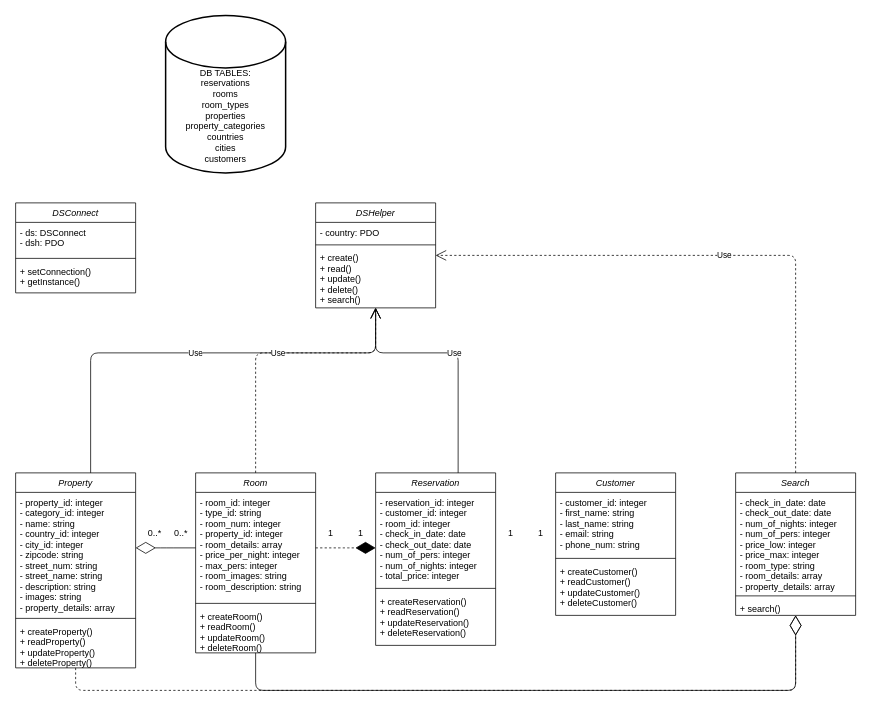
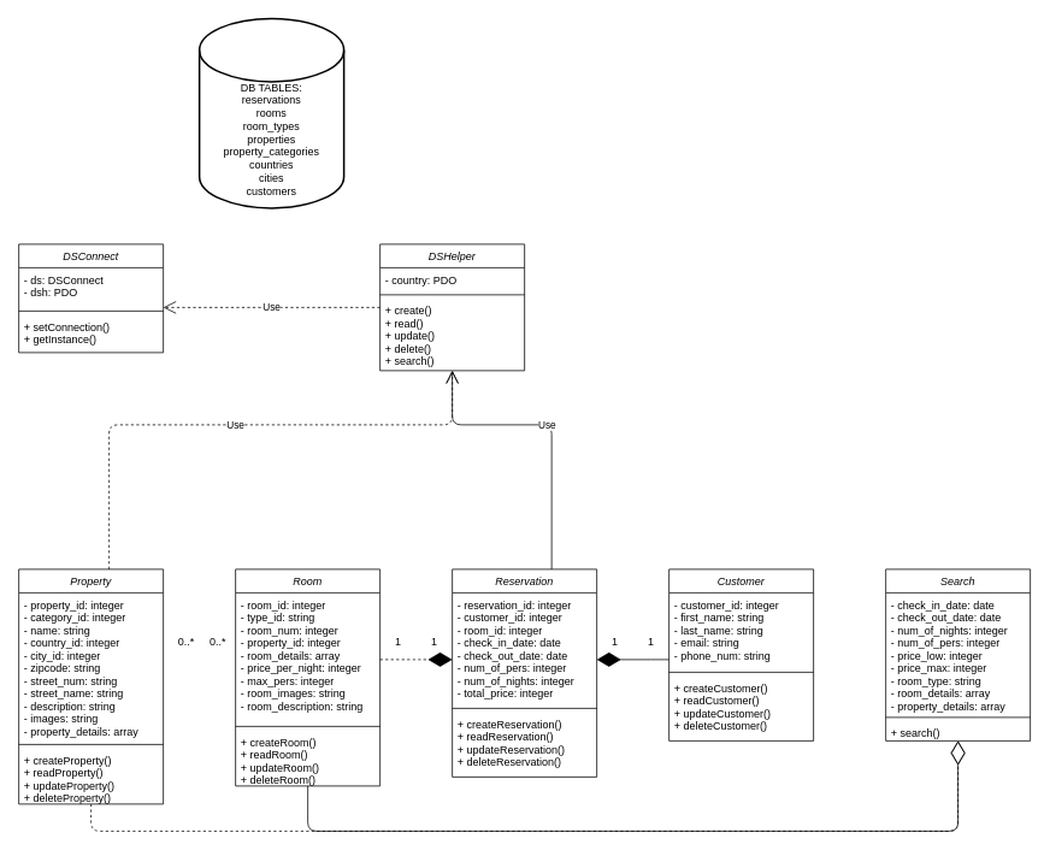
+ <mxCell id="40" value="Use" style="endArrow=open;endSize=12;dashed=1;html=1;fontColor=#000000;strokeColor=#000000;edgeStyle=orthogonalEdgeStyle;" edge="1" parent="1" source="2" target="6"><mxGeometry width="160" relative="1" as="geometry"><mxPoint x="710.593" y="619.88" as="sourcePoint" /><mxPoint x="230.24" y="329.998" as="targetPoint" /><Array as="points"><mxPoint x="300" y="340" /><mxPoint x="300" y="340" /></Array></mxGeometry></mxCell>
- <mxCell id="35" value="Use" style="endArrow=open;endSize=12;dashed=1;html=1;fontColor=#000000;strokeColor=#000000;edgeStyle=orthogonalEdgeStyle;" edge="1" parent="1" source="31" target="2"><mxGeometry width="160" relative="1" as="geometry"><mxPoint x="820.588" y="640" as="sourcePoint" /><mxPoint x="510" y="420" as="targetPoint" /><Array as="points"><mxPoint x="1060" y="340" /></Array></mxGeometry></mxCell>
- <mxCell id="15" value="Use" style="endArrow=open;endSize=12;dashed=0;html=1;fontColor=#000000;strokeColor=#000000;edgeStyle=orthogonalEdgeStyle;" edge="1" parent="1" source="11" target="2"><mxGeometry width="160" relative="1" as="geometry"><mxPoint x="980" y="630" as="sourcePoint" /><mxPoint x="430" y="490" as="targetPoint" /><Array as="points"><mxPoint x="120" y="470" /></Array></mxGeometry></mxCell>
+ <mxCell id="15" value="Use" style="endArrow=open;endSize=12;dashed=1;html=1;fontColor=#000000;strokeColor=#000000;edgeStyle=orthogonalEdgeStyle;" edge="1" parent="1" source="11" target="2"><mxGeometry width="160" relative="1" as="geometry"><mxPoint x="980" y="630" as="sourcePoint" /><mxPoint x="430" y="490" as="targetPoint" /><Array as="points"><mxPoint x="120" y="470" /></Array></mxGeometry></mxCell>
- <mxCell id="20" value="Use" style="endArrow=open;endSize=12;dashed=1;html=1;fontColor=#000000;strokeColor=#000000;edgeStyle=orthogonalEdgeStyle;" edge="1" parent="1" source="21" target="2"><mxGeometry width="160" relative="1" as="geometry"><mxPoint x="580" y="800" as="sourcePoint" /><mxPoint x="590" y="580" as="targetPoint" /><Array as="points"><mxPoint x="340" y="470" /></Array></mxGeometry></mxCell>
- <mxCell id="37" value="" style="endArrow=diamondThin;endFill=0;endSize=24;html=1;strokeColor=#000000;fontColor=#000000;edgeStyle=orthogonalEdgeStyle;" edge="1" parent="1" source="21" target="11"><mxGeometry width="160" relative="1" as="geometry"><mxPoint x="20" y="930" as="sourcePoint" /><mxPoint x="180" y="930" as="targetPoint" /><Array as="points"><mxPoint x="220" y="730" /><mxPoint x="220" y="730" /></Array></mxGeometry></mxCell>
+ <mxCell id="29" value="" style="endArrow=diamondThin;endFill=1;endSize=24;html=1;strokeColor=#000000;fontColor=#000000;edgeStyle=orthogonalEdgeStyle;" edge="1" parent="1" source="25" target="16"><mxGeometry width="160" relative="1" as="geometry"><mxPoint x="320" y="1200" as="sourcePoint" /><mxPoint x="480" y="1200" as="targetPoint" /><Array as="points"><mxPoint x="730" y="730" /><mxPoint x="730" y="730" /></Array></mxGeometry></mxCell>
